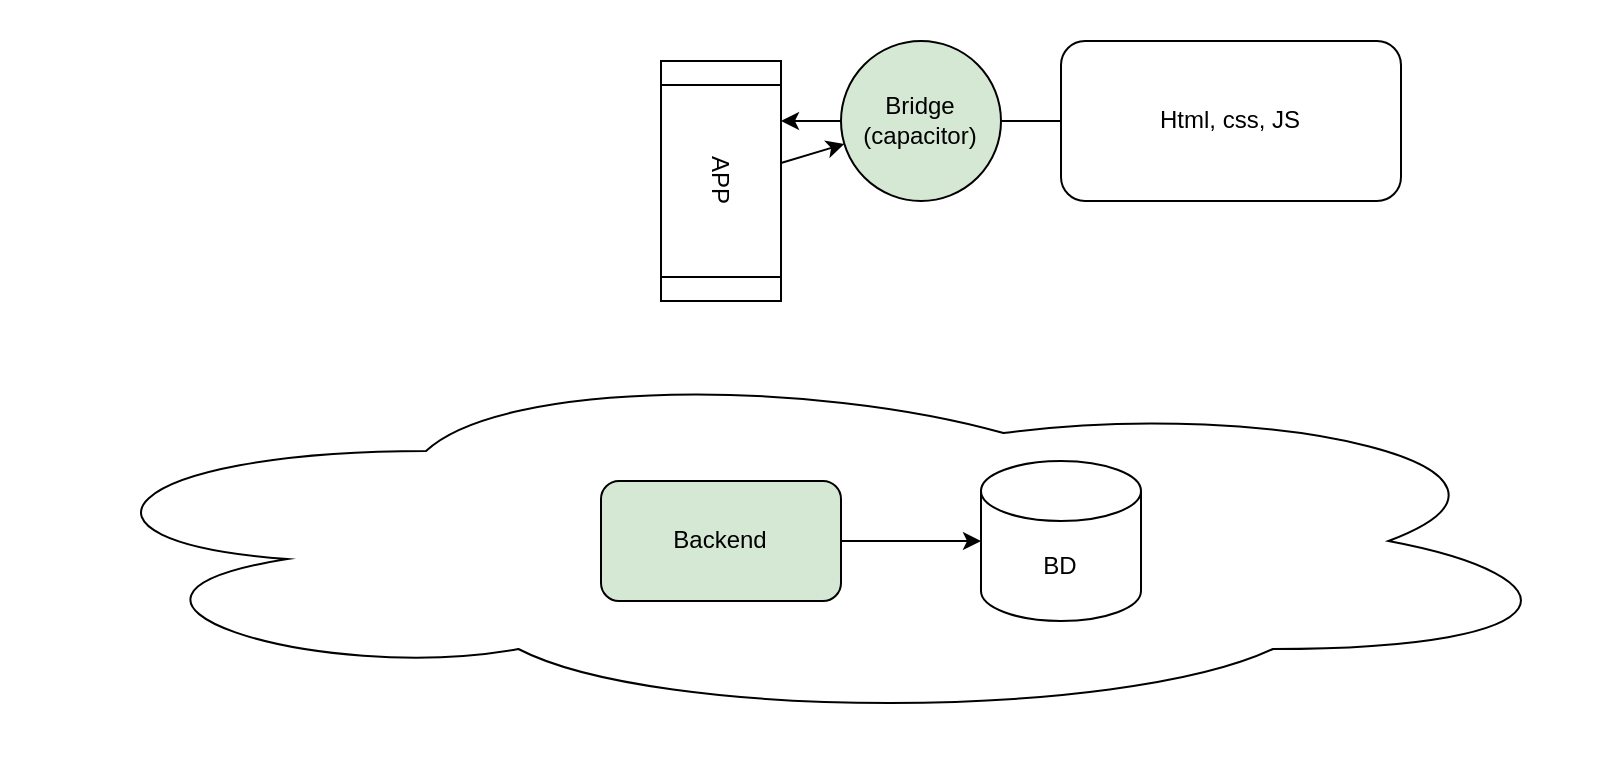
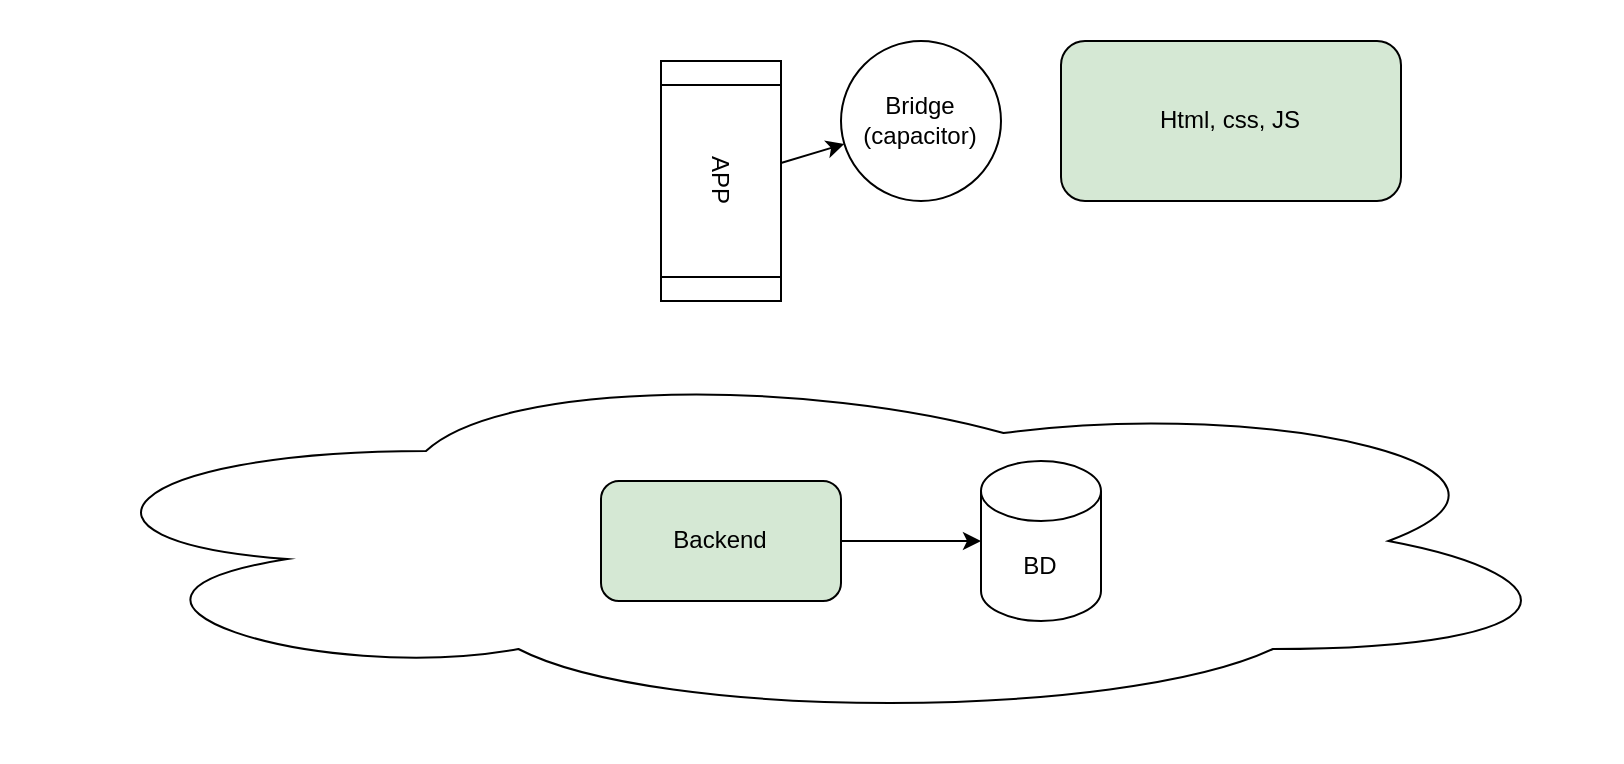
- <mxCell id="10" value="Bridge&lt;div&gt;(capacitor)&lt;/div&gt;" style="ellipse;whiteSpace=wrap;html=1;aspect=fixed;fillColor=#d5e8d4;" vertex="1" parent="1"><mxGeometry x="420" y="20" width="80" height="80" as="geometry" /></mxCell>
+ <mxCell id="10" value="Bridge&lt;div&gt;(capacitor)&lt;/div&gt;" style="ellipse;whiteSpace=wrap;html=1;aspect=fixed;" vertex="1" parent="1"><mxGeometry x="420" y="20" width="80" height="80" as="geometry" /></mxCell>
- <mxCell id="8" style="edgeStyle=none;html=1;entryX=0.25;entryY=0;entryDx=0;entryDy=0;" edge="1" parent="1" source="9" target="4"><mxGeometry relative="1" as="geometry" /></mxCell>
- <mxCell id="9" value="Html, css, JS" style="rounded=1;whiteSpace=wrap;html=1;" vertex="1" parent="1"><mxGeometry x="530" y="20" width="170" height="80" as="geometry" /></mxCell>
+ <mxCell id="9" value="Html, css, JS" style="rounded=1;whiteSpace=wrap;html=1;fillColor=#d5e8d4;" vertex="1" parent="1"><mxGeometry x="530" y="20" width="170" height="80" as="geometry" /></mxCell>
- <mxCell id="7" value="BD" style="shape=cylinder3;whiteSpace=wrap;html=1;boundedLbl=1;backgroundOutline=1;size=15;" vertex="1" parent="1"><mxGeometry x="490" y="230" width="80" height="80" as="geometry" /></mxCell>
+ <mxCell id="7" value="BD" style="shape=cylinder3;whiteSpace=wrap;html=1;boundedLbl=1;backgroundOutline=1;size=15;" vertex="1" parent="1"><mxGeometry x="490" y="230" width="60" height="80" as="geometry" /></mxCell>
